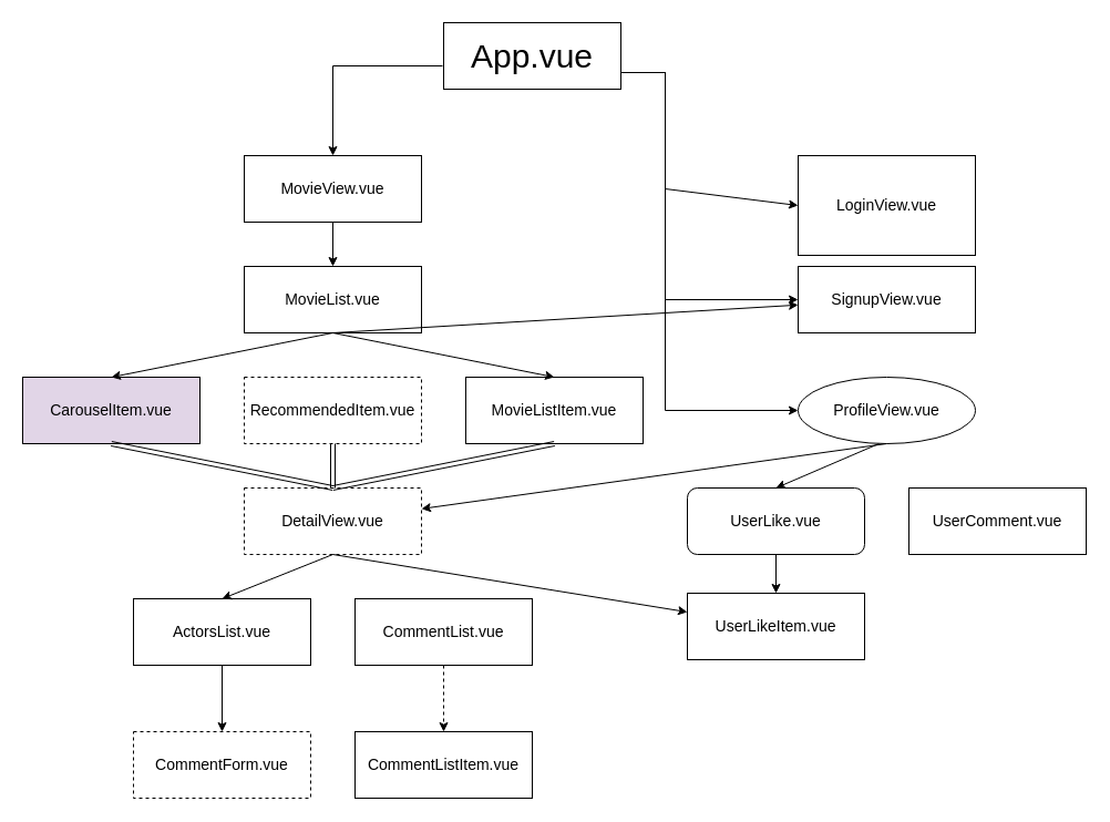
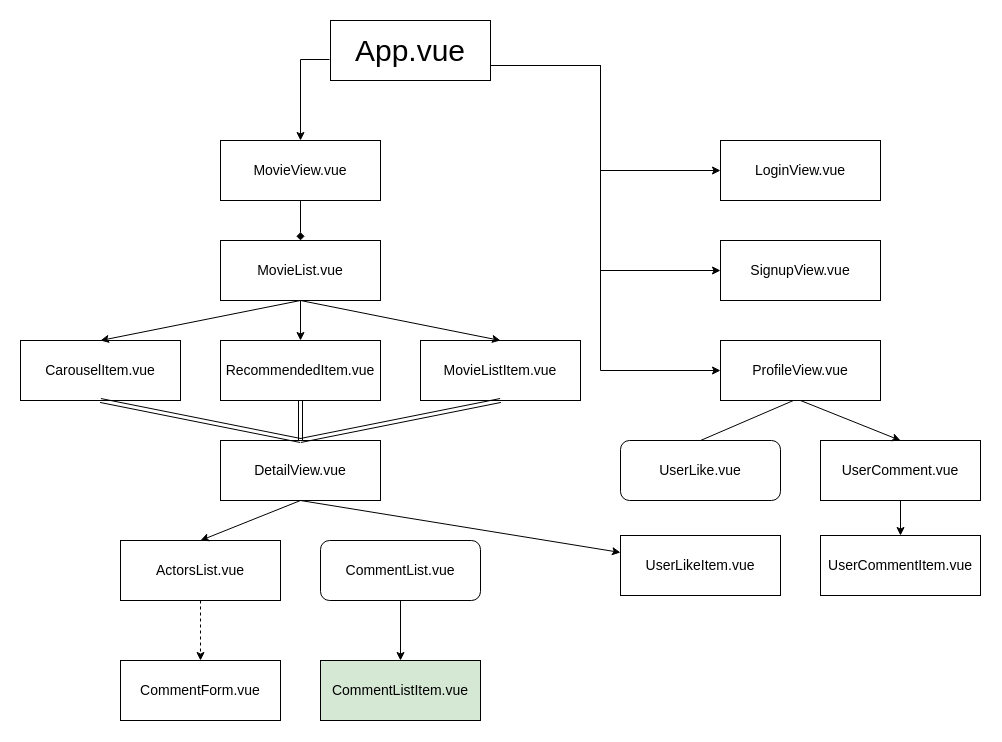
- <mxCell id="2" value="&lt;font style=&quot;font-size: 30px;&quot;&gt;App.vue&lt;/font&gt;" style="rounded=0;whiteSpace=wrap;html=1;" vertex="1" parent="1"><mxGeometry x="400" y="20" width="160" height="60" as="geometry" /></mxCell>
+ <mxCell id="2" value="&lt;font style=&quot;font-size: 30px;&quot;&gt;App.vue&lt;/font&gt;" style="rounded=0;whiteSpace=wrap;html=1;" vertex="1" parent="1"><mxGeometry x="330" y="20" width="160" height="60" as="geometry" /></mxCell>
- <mxCell id="14" value="&lt;font style=&quot;font-size: 14px;&quot;&gt;LoginView.vue&lt;/font&gt;" style="rounded=0;whiteSpace=wrap;html=1;" vertex="1" parent="1"><mxGeometry x="720" y="140" width="160" height="90" as="geometry" /></mxCell>
+ <mxCell id="14" value="&lt;font style=&quot;font-size: 14px;&quot;&gt;LoginView.vue&lt;/font&gt;" style="rounded=0;whiteSpace=wrap;html=1;" vertex="1" parent="1"><mxGeometry x="720" y="140" width="160" height="60" as="geometry" /></mxCell>
- <mxCell id="23" value="" style="endArrow=classic;html=1;rounded=0;fontSize=14;exitX=0.5;exitY=1;exitDx=0;exitDy=0;entryX=0.5;entryY=0;entryDx=0;entryDy=0;" edge="1" parent="1" source="3" target="5"><mxGeometry width="50" height="50" relative="1" as="geometry"><mxPoint x="190" y="210" as="sourcePoint" /><mxPoint x="190" y="240" as="targetPoint" /></mxGeometry></mxCell>
+ <mxCell id="23" value="" style="endArrow=diamond;html=1;rounded=0;fontSize=14;exitX=0.5;exitY=1;exitDx=0;exitDy=0;entryX=0.5;entryY=0;entryDx=0;entryDy=0;" edge="1" parent="1" source="3" target="5"><mxGeometry width="50" height="50" relative="1" as="geometry"><mxPoint x="190" y="210" as="sourcePoint" /><mxPoint x="190" y="240" as="targetPoint" /></mxGeometry></mxCell>
- <mxCell id="24" value="" style="endArrow=classic;html=1;rounded=0;fontSize=14;exitX=0.5;exitY=1;exitDx=0;exitDy=0;" edge="1" parent="1" source="5" target="15"><mxGeometry width="50" height="50" relative="1" as="geometry"><mxPoint x="250" y="350" as="sourcePoint" /><mxPoint x="300" y="300" as="targetPoint" /></mxGeometry></mxCell>
+ <mxCell id="24" value="" style="endArrow=classic;html=1;rounded=0;fontSize=14;entryX=0.5;entryY=0;entryDx=0;entryDy=0;exitX=0.5;exitY=1;exitDx=0;exitDy=0;" edge="1" parent="1" source="5" target="7"><mxGeometry width="50" height="50" relative="1" as="geometry"><mxPoint x="250" y="350" as="sourcePoint" /><mxPoint x="300" y="300" as="targetPoint" /></mxGeometry></mxCell>
- <mxCell id="8" value="&lt;font style=&quot;font-size: 14px;&quot;&gt;CarouselItem.vue&lt;/font&gt;" style="rounded=0;whiteSpace=wrap;html=1;fillColor=#e1d5e7;" vertex="1" parent="1"><mxGeometry x="20" y="340" width="160" height="60" as="geometry" /></mxCell>
+ <mxCell id="8" value="&lt;font style=&quot;font-size: 14px;&quot;&gt;CarouselItem.vue&lt;/font&gt;" style="rounded=0;whiteSpace=wrap;html=1;" vertex="1" parent="1"><mxGeometry x="20" y="340" width="160" height="60" as="geometry" /></mxCell>
- <mxCell id="7" value="&lt;font style=&quot;font-size: 14px;&quot;&gt;RecommendedItem.vue&lt;/font&gt;" style="rounded=0;whiteSpace=wrap;html=1;dashed=1;" vertex="1" parent="1"><mxGeometry x="220" y="340" width="160" height="60" as="geometry" /></mxCell>
+ <mxCell id="7" value="&lt;font style=&quot;font-size: 14px;&quot;&gt;RecommendedItem.vue&lt;/font&gt;" style="rounded=0;whiteSpace=wrap;html=1;" vertex="1" parent="1"><mxGeometry x="220" y="340" width="160" height="60" as="geometry" /></mxCell>
- <mxCell id="13" value="&lt;font style=&quot;font-size: 14px;&quot;&gt;ProfileView.vue&lt;/font&gt;" style="ellipse;whiteSpace=wrap;html=1;" vertex="1" parent="1"><mxGeometry x="720" y="340" width="160" height="60" as="geometry" /></mxCell>
+ <mxCell id="13" value="&lt;font style=&quot;font-size: 14px;&quot;&gt;ProfileView.vue&lt;/font&gt;" style="rounded=0;whiteSpace=wrap;html=1;" vertex="1" parent="1"><mxGeometry x="720" y="340" width="160" height="60" as="geometry" /></mxCell>
- <mxCell id="35" value="" style="endArrow=classic;html=1;rounded=0;fontSize=14;exitX=0.5;exitY=1;exitDx=0;exitDy=0;" edge="1" parent="1" source="13" target="6"><mxGeometry width="50" height="50" relative="1" as="geometry"><mxPoint x="895" y="440" as="sourcePoint" /><mxPoint x="945" y="390" as="targetPoint" /></mxGeometry></mxCell>
+ <mxCell id="35" value="" style="endArrow=classic;html=1;rounded=0;fontSize=14;exitX=0.5;exitY=1;exitDx=0;exitDy=0;entryX=0.5;entryY=0;entryDx=0;entryDy=0;" edge="1" parent="1" source="13" target="17"><mxGeometry width="50" height="50" relative="1" as="geometry"><mxPoint x="895" y="440" as="sourcePoint" /><mxPoint x="945" y="390" as="targetPoint" /></mxGeometry></mxCell>
- <mxCell id="34" value="" style="endArrow=classic;html=1;rounded=0;fontSize=14;exitX=0.456;exitY=1;exitDx=0;exitDy=0;exitPerimeter=0;entryX=0.5;entryY=0;entryDx=0;entryDy=0;" edge="1" parent="1" source="13" target="19"><mxGeometry width="50" height="50" relative="1" as="geometry"><mxPoint x="610" y="420" as="sourcePoint" /><mxPoint x="600" y="500" as="targetPoint" /></mxGeometry></mxCell>
+ <mxCell id="34" value="" style="endArrow=none;html=1;rounded=0;fontSize=14;exitX=0.456;exitY=1;exitDx=0;exitDy=0;exitPerimeter=0;entryX=0.5;entryY=0;entryDx=0;entryDy=0;" edge="1" parent="1" source="13" target="19"><mxGeometry width="50" height="50" relative="1" as="geometry"><mxPoint x="610" y="420" as="sourcePoint" /><mxPoint x="600" y="500" as="targetPoint" /></mxGeometry></mxCell>
- <mxCell id="6" value="&lt;font style=&quot;font-size: 14px;&quot;&gt;DetailView.vue&lt;/font&gt;" style="rounded=0;whiteSpace=wrap;html=1;dashed=1;" vertex="1" parent="1"><mxGeometry x="220" y="440" width="160" height="60" as="geometry" /></mxCell>
+ <mxCell id="6" value="&lt;font style=&quot;font-size: 14px;&quot;&gt;DetailView.vue&lt;/font&gt;" style="rounded=0;whiteSpace=wrap;html=1;" vertex="1" parent="1"><mxGeometry x="220" y="440" width="160" height="60" as="geometry" /></mxCell>
- <mxCell id="18" style="edgeStyle=orthogonalEdgeStyle;rounded=0;orthogonalLoop=1;jettySize=auto;html=1;exitX=0.5;exitY=1;exitDx=0;exitDy=0;entryX=0.5;entryY=0;entryDx=0;entryDy=0;fontSize=14;" edge="1" parent="1" source="19" target="21"><mxGeometry relative="1" as="geometry" /></mxCell>
+ <mxCell id="16" style="edgeStyle=orthogonalEdgeStyle;rounded=0;orthogonalLoop=1;jettySize=auto;html=1;exitX=0.5;exitY=1;exitDx=0;exitDy=0;entryX=0.5;entryY=0;entryDx=0;entryDy=0;fontSize=14;" edge="1" parent="1" source="17" target="20"><mxGeometry relative="1" as="geometry" /></mxCell>
+ <mxCell id="20" value="&lt;font style=&quot;font-size: 14px;&quot;&gt;UserCommentItem.vue&lt;/font&gt;" style="rounded=0;whiteSpace=wrap;html=1;" vertex="1" parent="1"><mxGeometry x="820" y="535" width="160" height="60" as="geometry" /></mxCell>
- <mxCell id="9" value="&lt;font style=&quot;font-size: 14px;&quot;&gt;CommentList.vue&lt;/font&gt;" style="rounded=0;whiteSpace=wrap;html=1;" vertex="1" parent="1"><mxGeometry x="320" y="540" width="160" height="60" as="geometry" /></mxCell>
+ <mxCell id="9" value="&lt;font style=&quot;font-size: 14px;&quot;&gt;CommentList.vue&lt;/font&gt;" style="whiteSpace=wrap;html=1;rounded=1;" vertex="1" parent="1"><mxGeometry x="320" y="540" width="160" height="60" as="geometry" /></mxCell>
- <mxCell id="29" value="" style="endArrow=classic;html=1;rounded=0;fontSize=14;exitX=0.5;exitY=1;exitDx=0;exitDy=0;entryX=0.5;entryY=0;entryDx=0;entryDy=0;" edge="1" parent="1" source="10" target="12"><mxGeometry width="50" height="50" relative="1" as="geometry"><mxPoint x="175" y="660" as="sourcePoint" /><mxPoint x="225" y="610" as="targetPoint" /></mxGeometry></mxCell>
+ <mxCell id="29" value="" style="endArrow=classic;html=1;rounded=0;fontSize=14;exitX=0.5;exitY=1;exitDx=0;exitDy=0;entryX=0.5;entryY=0;entryDx=0;entryDy=0;dashed=1;" edge="1" parent="1" source="10" target="12"><mxGeometry width="50" height="50" relative="1" as="geometry"><mxPoint x="175" y="660" as="sourcePoint" /><mxPoint x="225" y="610" as="targetPoint" /></mxGeometry></mxCell>
- <mxCell id="30" value="" style="endArrow=classic;html=1;rounded=0;fontSize=14;exitX=0.5;exitY=1;exitDx=0;exitDy=0;dashed=1;" edge="1" parent="1" source="9" target="11"><mxGeometry width="50" height="50" relative="1" as="geometry"><mxPoint x="400" y="620" as="sourcePoint" /><mxPoint x="450" y="570" as="targetPoint" /></mxGeometry></mxCell>
+ <mxCell id="30" value="" style="endArrow=classic;html=1;rounded=0;fontSize=14;exitX=0.5;exitY=1;exitDx=0;exitDy=0;" edge="1" parent="1" source="9" target="11"><mxGeometry width="50" height="50" relative="1" as="geometry"><mxPoint x="400" y="620" as="sourcePoint" /><mxPoint x="450" y="570" as="targetPoint" /></mxGeometry></mxCell>
- <mxCell id="12" value="&lt;font style=&quot;font-size: 14px;&quot;&gt;CommentForm.vue&lt;/font&gt;" style="rounded=0;whiteSpace=wrap;html=1;dashed=1;" vertex="1" parent="1"><mxGeometry x="120" y="660" width="160" height="60" as="geometry" /></mxCell>
+ <mxCell id="12" value="&lt;font style=&quot;font-size: 14px;&quot;&gt;CommentForm.vue&lt;/font&gt;" style="rounded=0;whiteSpace=wrap;html=1;" vertex="1" parent="1"><mxGeometry x="120" y="660" width="160" height="60" as="geometry" /></mxCell>
- <mxCell id="11" value="&lt;span style=&quot;font-size: 14px;&quot;&gt;CommentListItem.vue&lt;/span&gt;" style="rounded=0;whiteSpace=wrap;html=1;" vertex="1" parent="1"><mxGeometry x="320" y="660" width="160" height="60" as="geometry" /></mxCell>
+ <mxCell id="11" value="&lt;span style=&quot;font-size: 14px;&quot;&gt;CommentListItem.vue&lt;/span&gt;" style="rounded=0;whiteSpace=wrap;html=1;fillColor=#d5e8d4;" vertex="1" parent="1"><mxGeometry x="320" y="660" width="160" height="60" as="geometry" /></mxCell>
